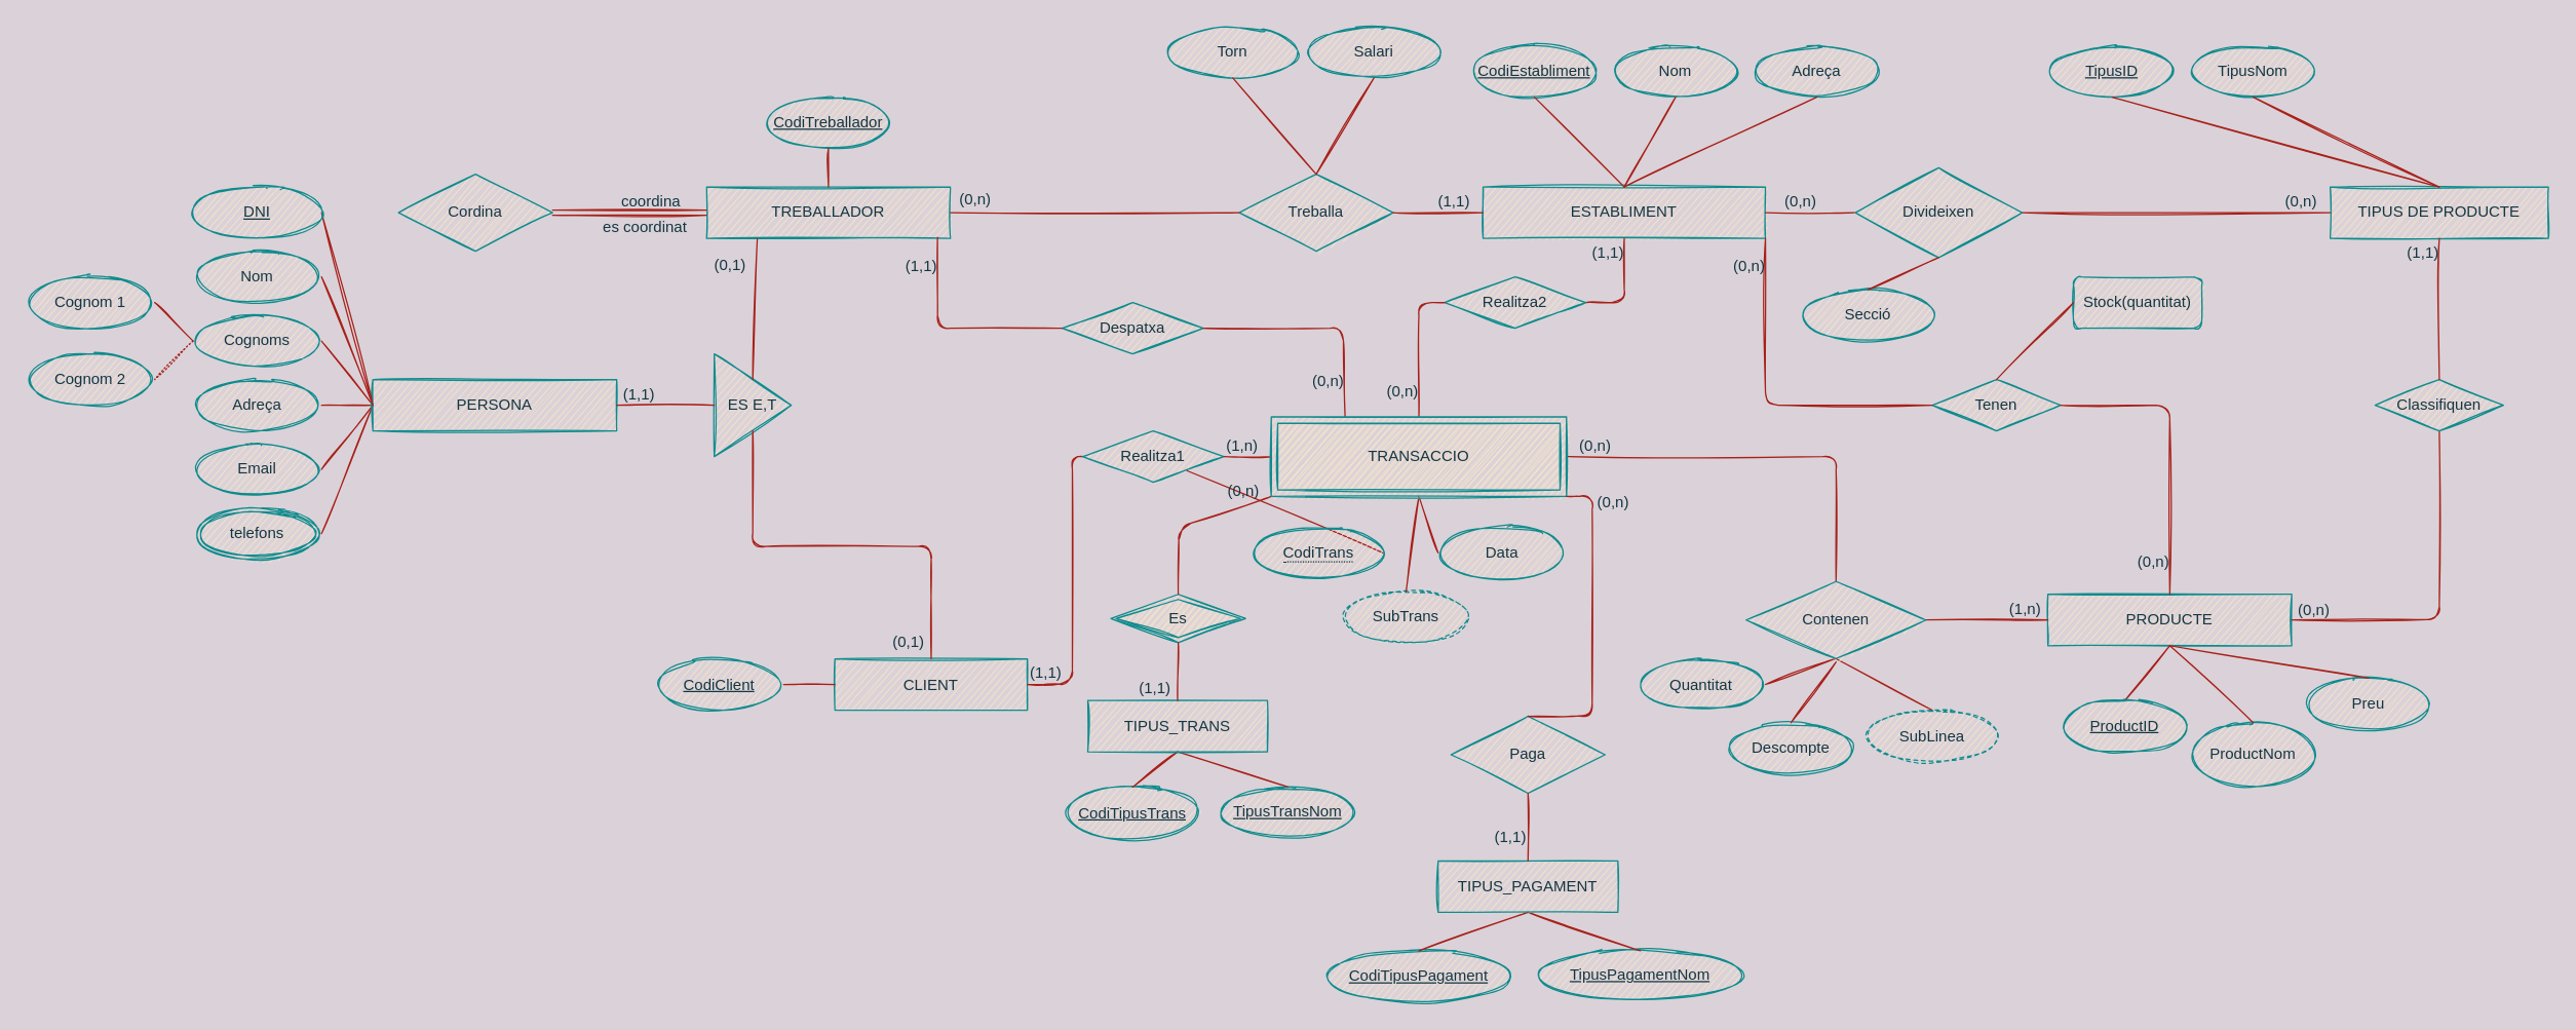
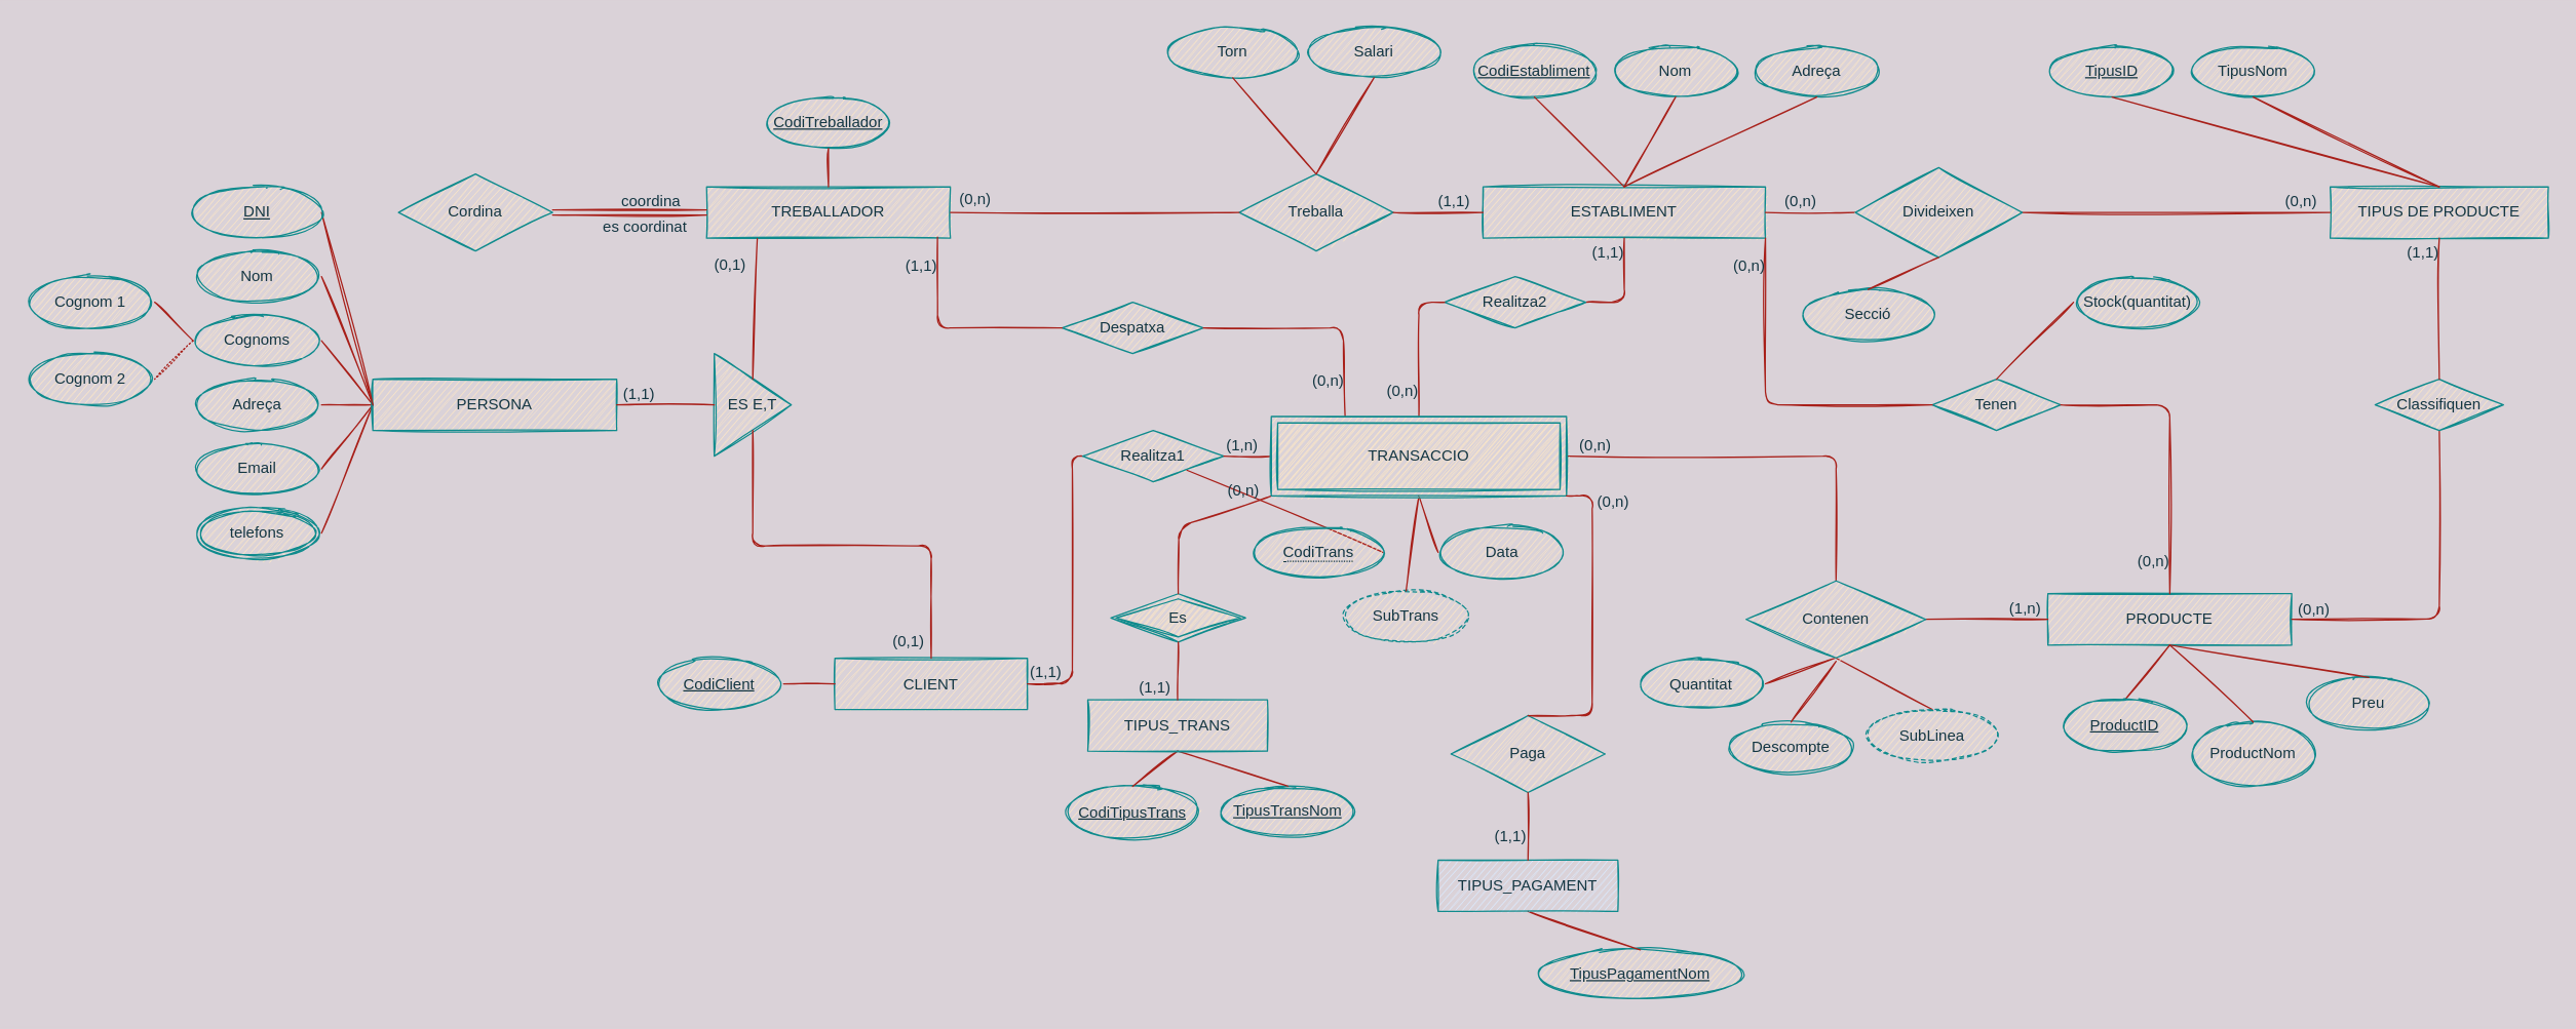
- <mxCell id="49" value="Stock(quantitat)" style="whiteSpace=wrap;html=1;align=center;fillColor=#FAE5C7;strokeColor=#0F8B8D;fontColor=#143642;sketch=1;rounded=1;" parent="1" vertex="1"><mxGeometry x="1615" y="215" width="100" height="40" as="geometry" /></mxCell>
+ <mxCell id="49" value="Stock(quantitat)" style="ellipse;whiteSpace=wrap;html=1;align=center;fillColor=#FAE5C7;strokeColor=#0F8B8D;fontColor=#143642;sketch=1;" parent="1" vertex="1"><mxGeometry x="1615" y="215" width="100" height="40" as="geometry" /></mxCell>
- <mxCell id="130" value="TIPUS_PAGAMENT" style="whiteSpace=wrap;html=1;align=center;rounded=0;sketch=1;fontColor=#143642;strokeColor=#0F8B8D;fillColor=#FAE5C7;" parent="1" vertex="1"><mxGeometry x="1120" y="670" width="140" height="40" as="geometry" /></mxCell>
+ <mxCell id="130" value="TIPUS_PAGAMENT" style="whiteSpace=wrap;html=1;align=center;rounded=0;sketch=1;fontColor=#143642;strokeColor=#0F8B8D;fillColor=#dae8fc;" parent="1" vertex="1"><mxGeometry x="1120" y="670" width="140" height="40" as="geometry" /></mxCell>
- <mxCell id="127" value="" style="endArrow=none;html=1;exitX=0.5;exitY=0;exitDx=0;exitDy=0;entryX=0.5;entryY=1;entryDx=0;entryDy=0;strokeColor=#A8201A;fontColor=#143642;labelBackgroundColor=#DAD2D8;sketch=1;" parent="1" source="126" target="130" edge="1"><mxGeometry relative="1" as="geometry"><mxPoint x="1130.5" y="695" as="sourcePoint" /><mxPoint x="1221.5" y="625" as="targetPoint" /></mxGeometry></mxCell>
- <mxCell id="126" value="CodiTipusPagament" style="ellipse;whiteSpace=wrap;html=1;align=center;fontStyle=4;fillColor=#FAE5C7;strokeColor=#0F8B8D;fontColor=#143642;sketch=1;" parent="1" vertex="1"><mxGeometry x="1035" y="740" width="140" height="40" as="geometry" /></mxCell>
